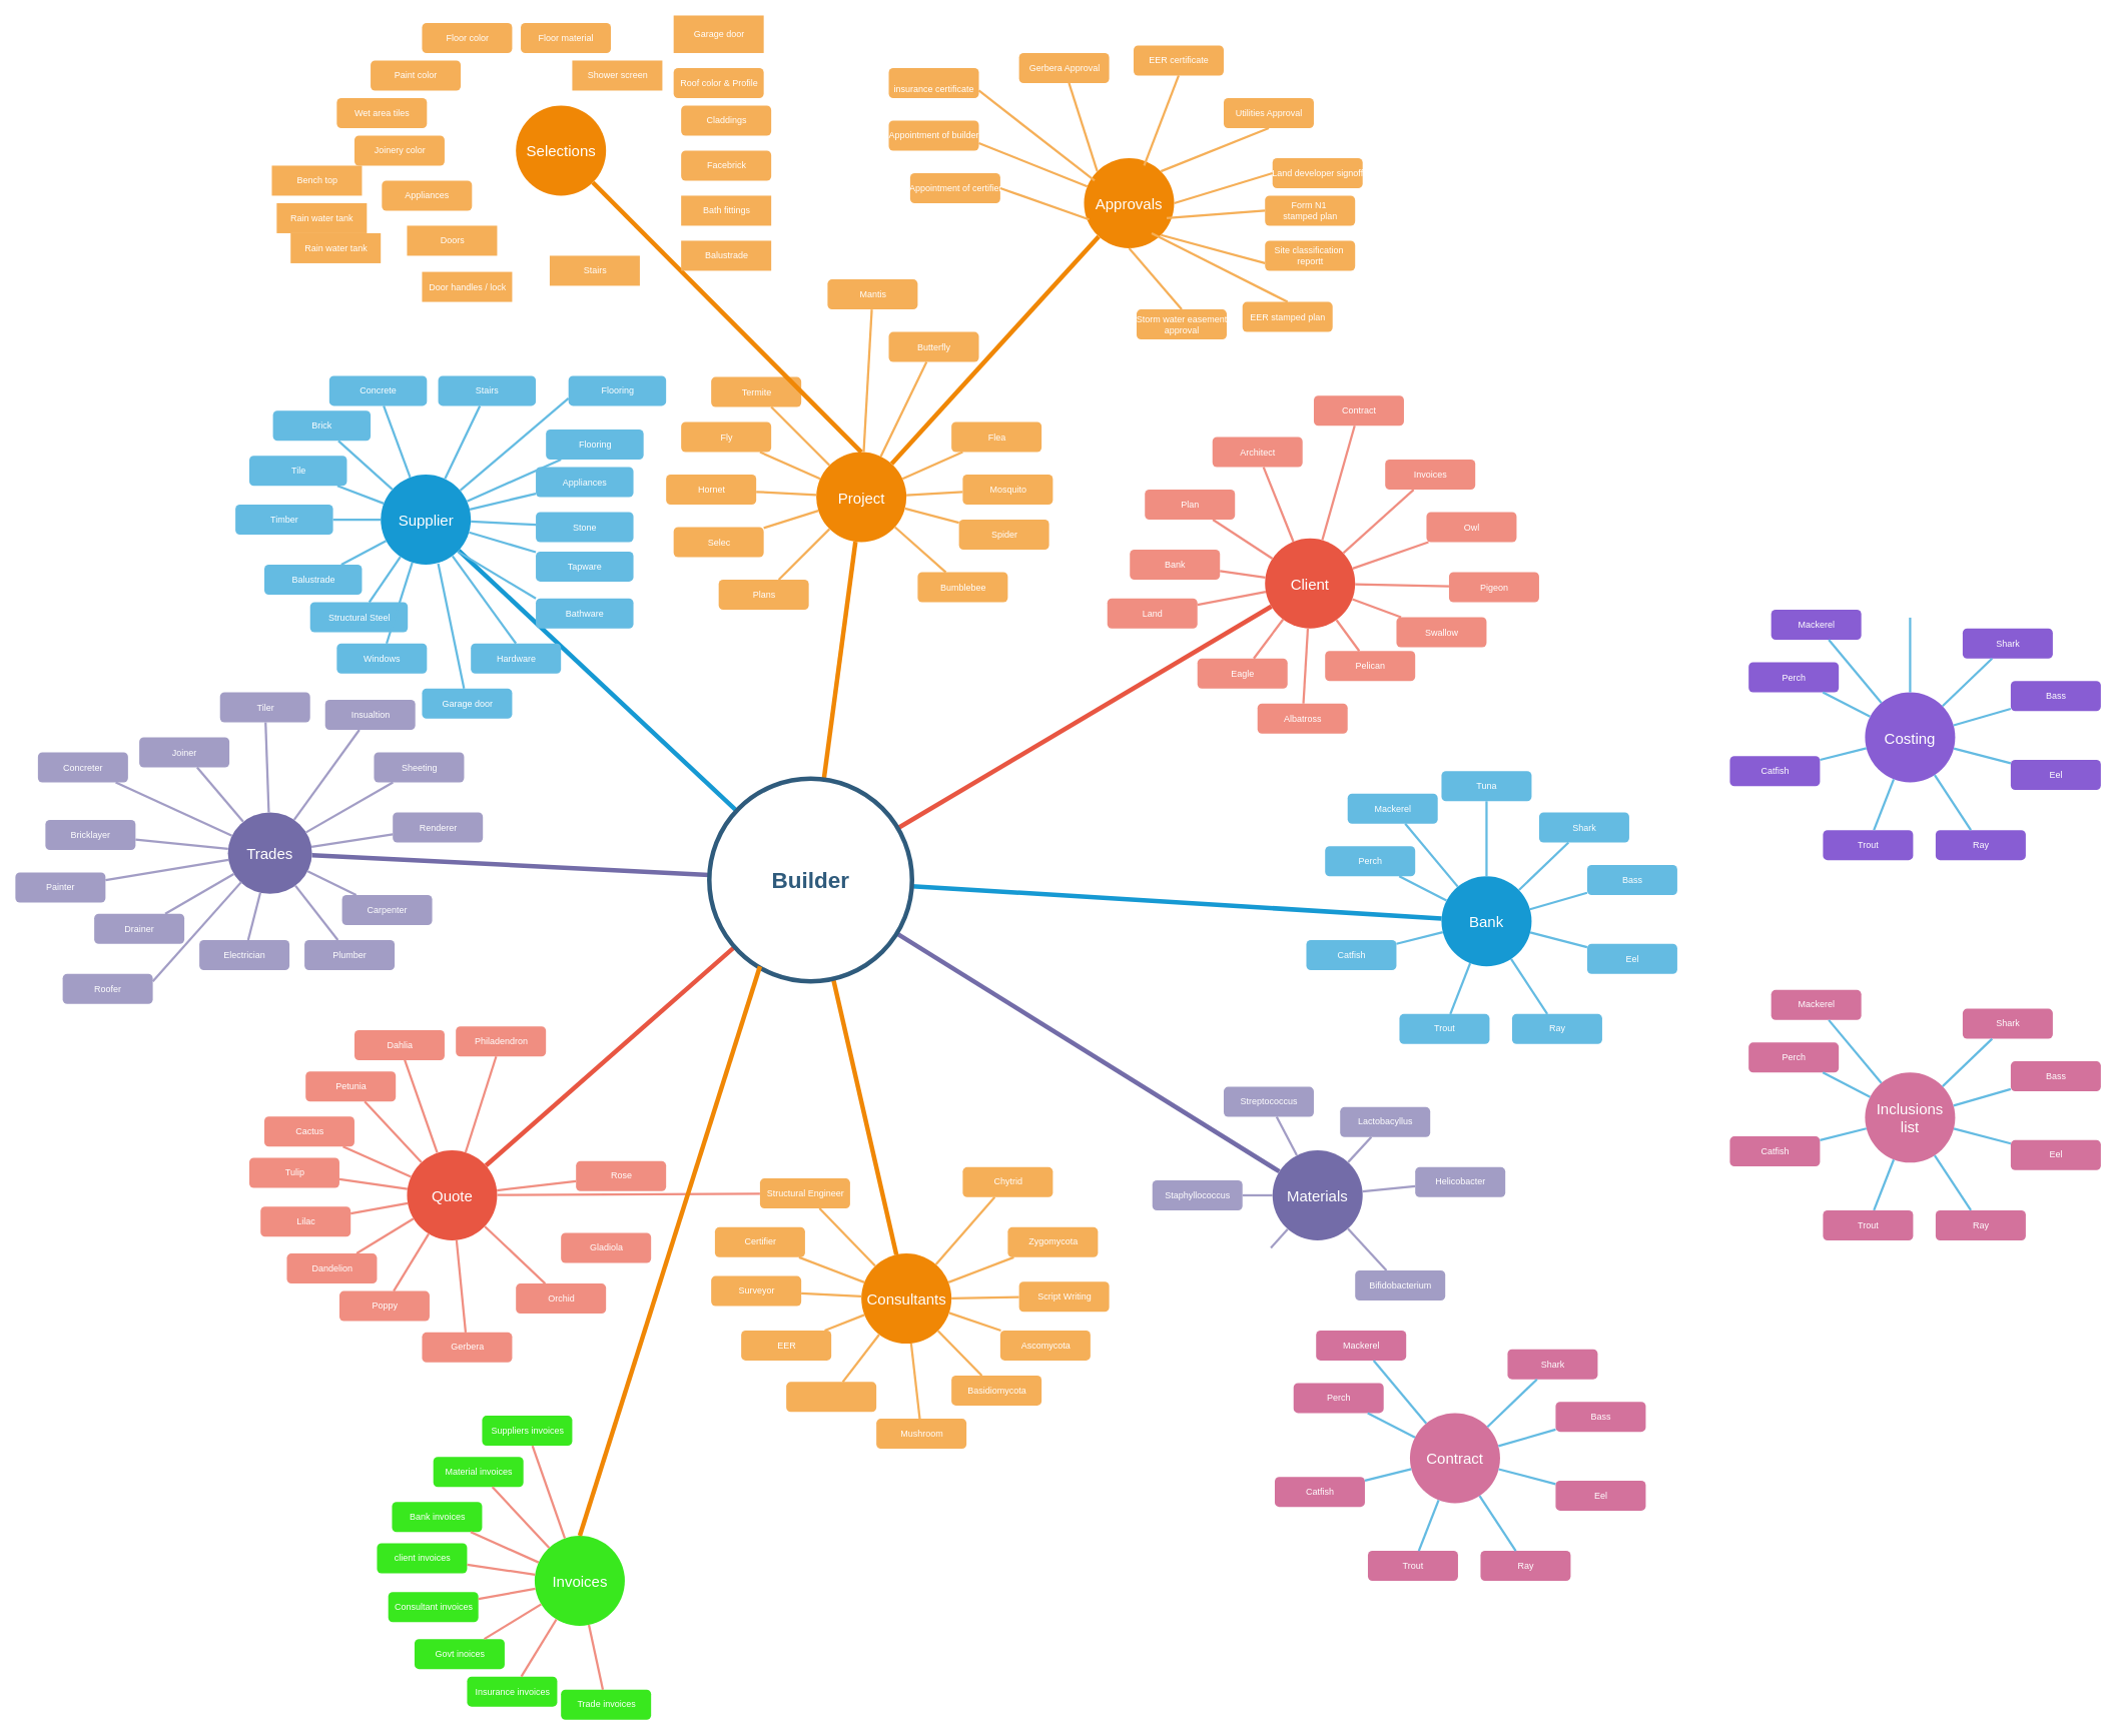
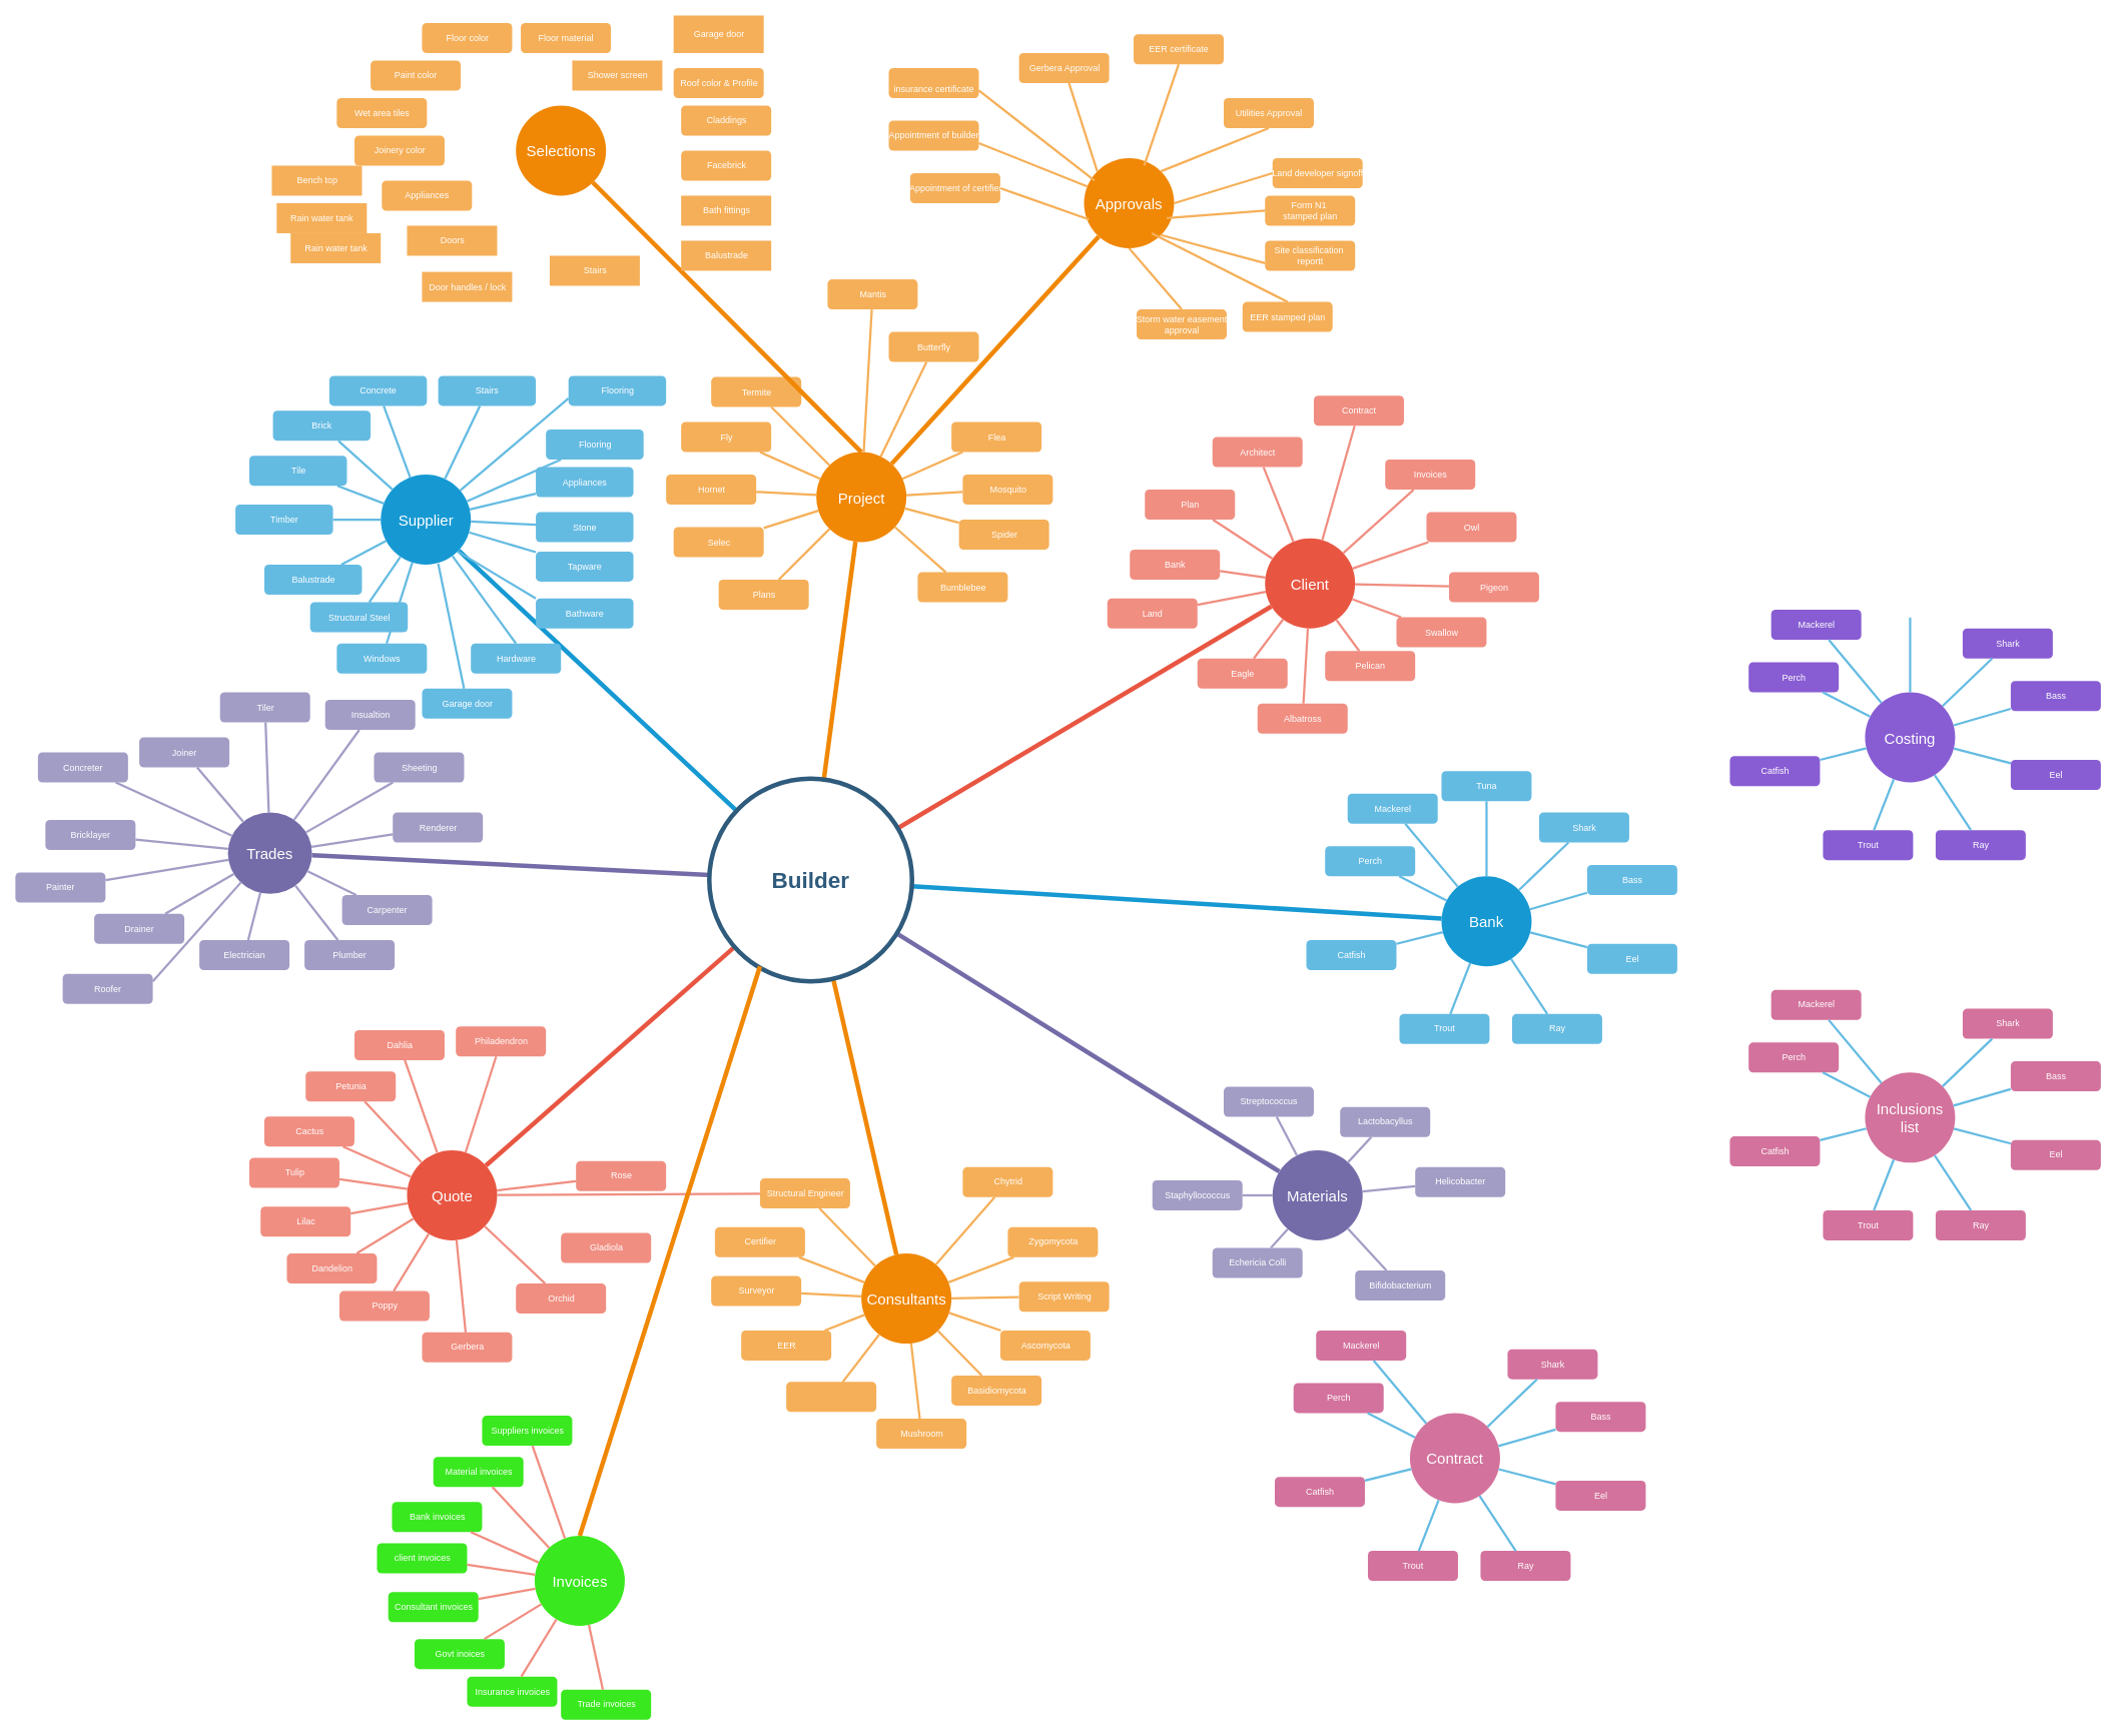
- <mxCell id="207" value="EER certificate" style="rounded=1;fillColor=#f5af58;strokeColor=none;strokeWidth=3;shadow=0;html=1;fontColor=#FFFFFF;" vertex="1" parent="1"><mxGeometry x="1509" y="60" width="120" height="40" as="geometry" /></mxCell>
+ <mxCell id="207" value="EER certificate" style="rounded=1;fillColor=#f5af58;strokeColor=none;strokeWidth=3;shadow=0;html=1;fontColor=#FFFFFF;" vertex="1" parent="1"><mxGeometry x="1509" y="45" width="120" height="40" as="geometry" /></mxCell>
- <mxCell id="105" value="Echericia Colli" style="rounded=1;fillColor=#ffffff;strokeColor=none;strokeWidth=3;shadow=0;html=1;fontColor=#FFFFFF;" parent="1" vertex="1"><mxGeometry x="1614" y="1661.5" width="120" height="40" as="geometry" /></mxCell>
+ <mxCell id="105" value="Echericia Colli" style="rounded=1;fillColor=#a29dc5;strokeColor=none;strokeWidth=3;shadow=0;html=1;fontColor=#FFFFFF;" parent="1" vertex="1"><mxGeometry x="1614" y="1661.5" width="120" height="40" as="geometry" /></mxCell>
